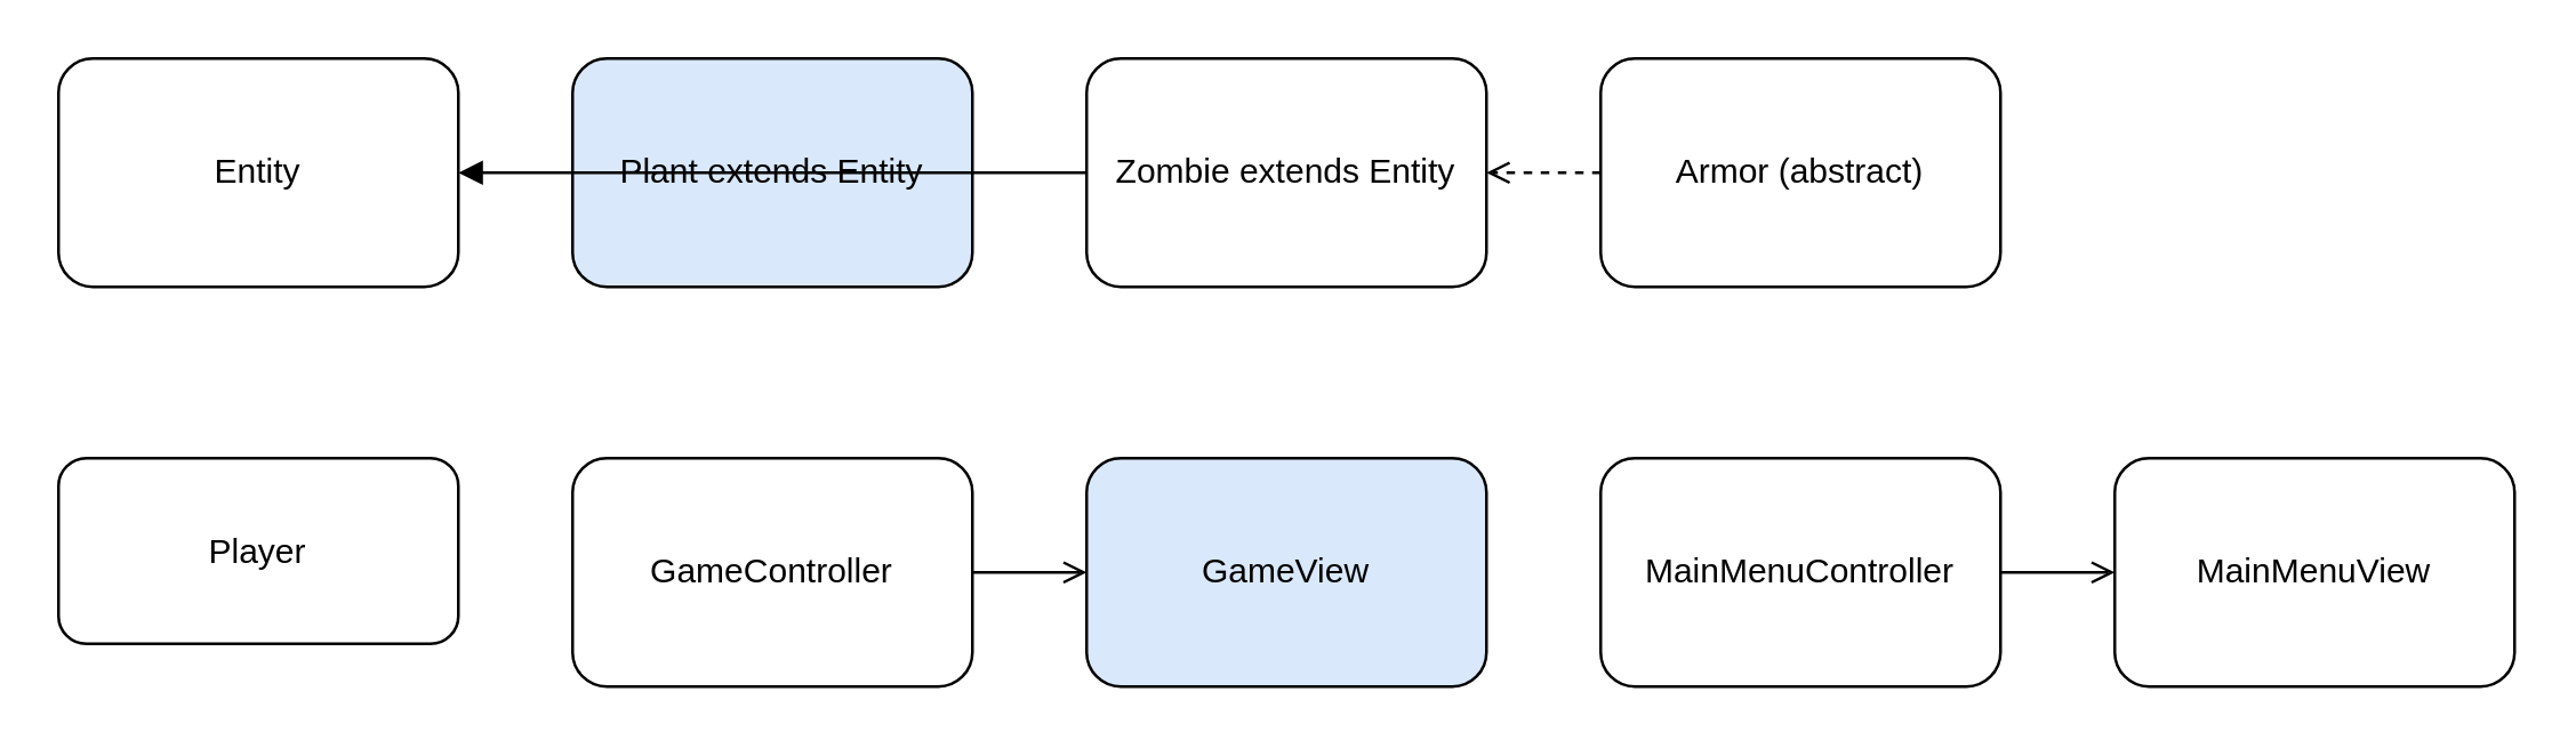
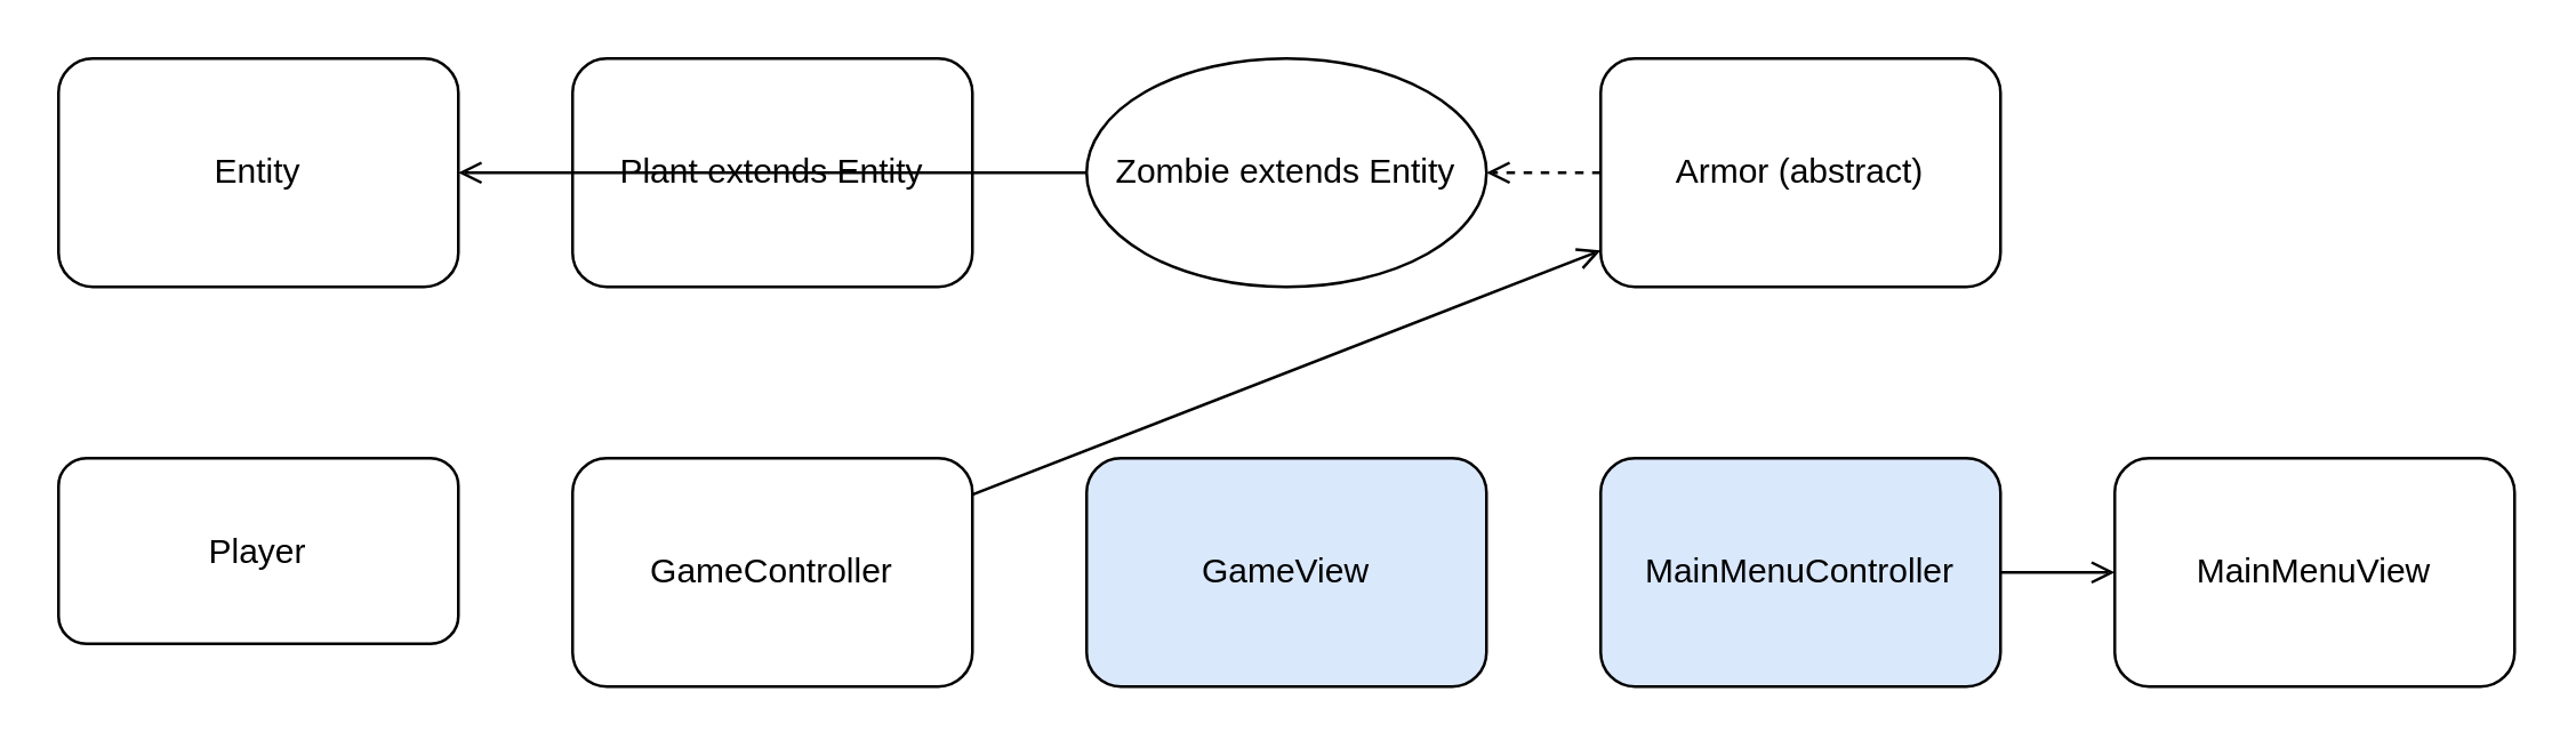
- <mxCell id="11" style="endArrow=block;endFill=1;html=1;" edge="1" parent="1" source="4" target="2"><mxGeometry relative="1" as="geometry" /></mxCell>
+ <mxCell id="11" style="endArrow=open;endFill=1;html=1;" edge="1" parent="1" source="4" target="2"><mxGeometry relative="1" as="geometry" /></mxCell>
- <mxCell id="3" value="Plant extends Entity" style="rounded=1;whiteSpace=wrap;html=1;fillColor=#dae8fc;" vertex="1" parent="1"><mxGeometry x="200" y="20" width="140" height="80" as="geometry" /></mxCell>
+ <mxCell id="3" value="Plant extends Entity" style="rounded=1;whiteSpace=wrap;html=1;" vertex="1" parent="1"><mxGeometry x="200" y="20" width="140" height="80" as="geometry" /></mxCell>
- <mxCell id="4" value="Zombie extends Entity" style="rounded=1;whiteSpace=wrap;html=1;" vertex="1" parent="1"><mxGeometry x="380" y="20" width="140" height="80" as="geometry" /></mxCell>
+ <mxCell id="4" value="Zombie extends Entity" style="ellipse;whiteSpace=wrap;html=1;" vertex="1" parent="1"><mxGeometry x="380" y="20" width="140" height="80" as="geometry" /></mxCell>
- <mxCell id="13" style="endArrow=open;endFill=0;html=1;" edge="1" parent="1" source="7" target="8"><mxGeometry relative="1" as="geometry" /></mxCell>
+ <mxCell id="13" style="endArrow=open;endFill=0;html=1;" edge="1" parent="1" source="7" target="5"><mxGeometry relative="1" as="geometry" /></mxCell>
- <mxCell id="9" value="MainMenuController" style="rounded=1;whiteSpace=wrap;html=1;" vertex="1" parent="1"><mxGeometry x="560" y="160" width="140" height="80" as="geometry" /></mxCell>
+ <mxCell id="9" value="MainMenuController" style="rounded=1;whiteSpace=wrap;html=1;fillColor=#dae8fc;" vertex="1" parent="1"><mxGeometry x="560" y="160" width="140" height="80" as="geometry" /></mxCell>
